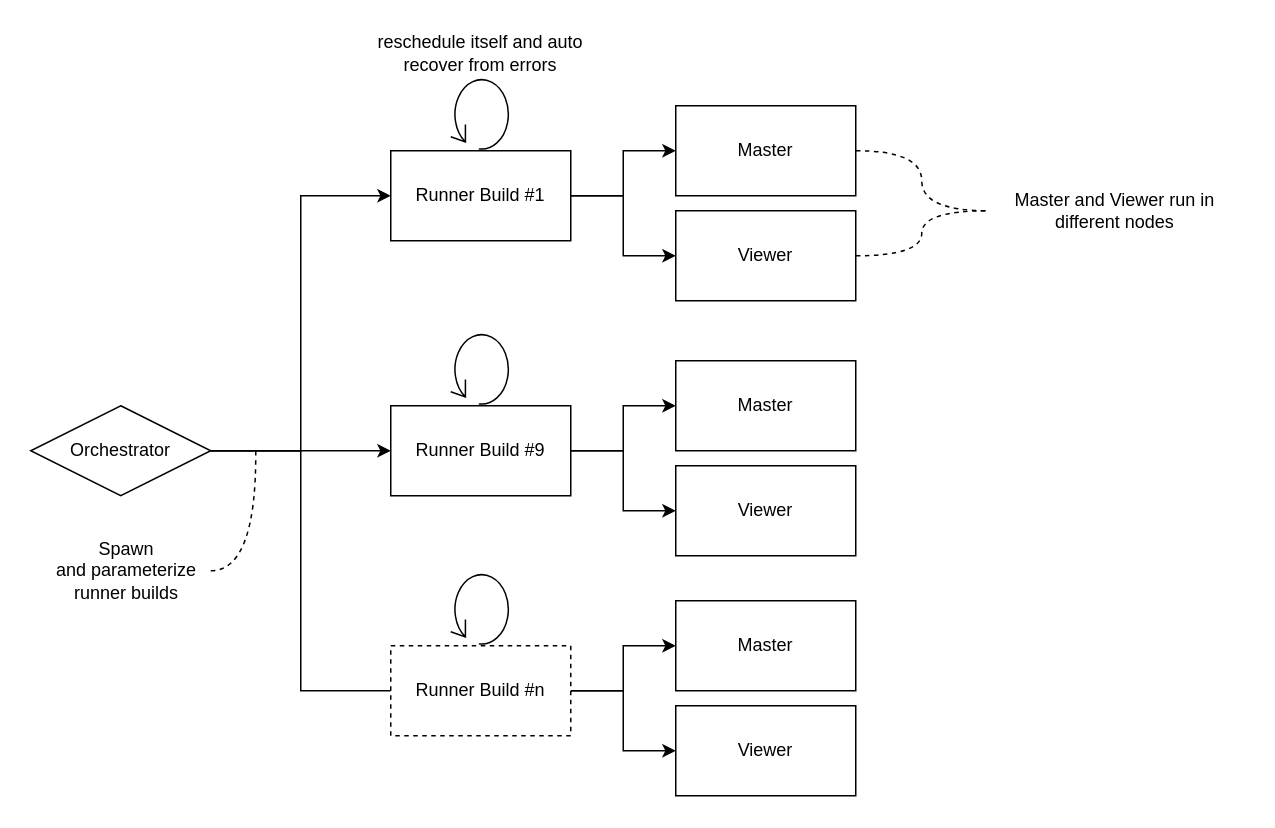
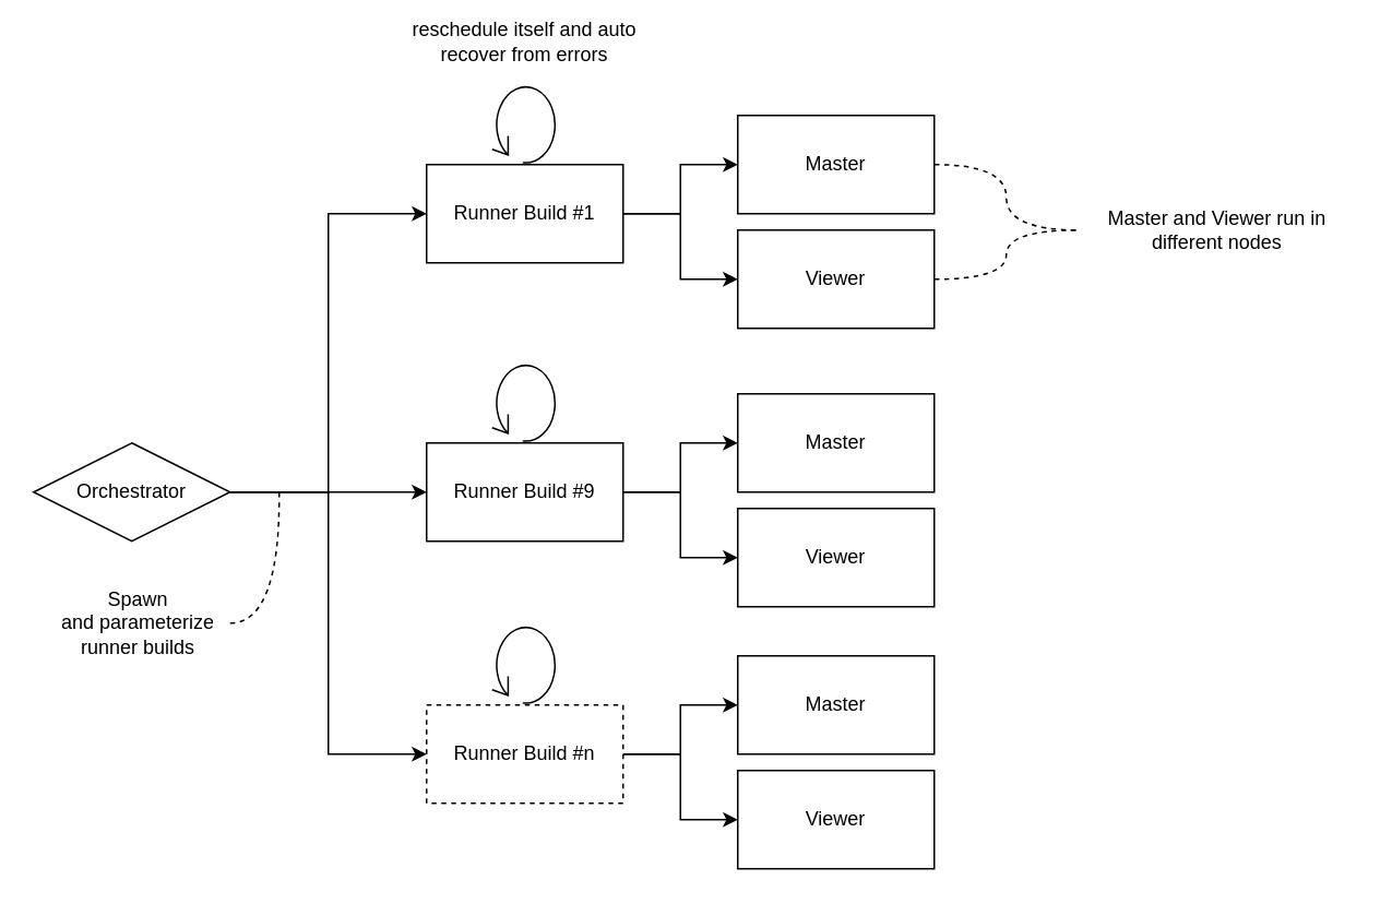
- <mxCell id="14" value="reschedule itself and auto recover from errors" style="text;html=1;strokeColor=none;fillColor=none;align=center;verticalAlign=middle;whiteSpace=wrap;rounded=0;" vertex="1" parent="1"><mxGeometry x="250" y="20" width="140" height="30" as="geometry" /></mxCell>
+ <mxCell id="14" value="reschedule itself and auto recover from errors" style="text;html=1;strokeColor=none;fillColor=none;align=center;verticalAlign=middle;whiteSpace=wrap;rounded=0;" vertex="1" parent="1"><mxGeometry x="250" y="10" width="140" height="30" as="geometry" /></mxCell>
- <mxCell id="4" style="edgeStyle=orthogonalEdgeStyle;rounded=0;orthogonalLoop=1;jettySize=auto;html=1;exitX=1;exitY=0.5;exitDx=0;exitDy=0;entryX=0;entryY=0.5;entryDx=0;entryDy=0;endArrow=none;" edge="1" parent="1" source="5" target="23"><mxGeometry relative="1" as="geometry" /></mxCell>
+ <mxCell id="4" style="edgeStyle=orthogonalEdgeStyle;rounded=0;orthogonalLoop=1;jettySize=auto;html=1;exitX=1;exitY=0.5;exitDx=0;exitDy=0;entryX=0;entryY=0.5;entryDx=0;entryDy=0;" edge="1" parent="1" source="5" target="23"><mxGeometry relative="1" as="geometry" /></mxCell>
